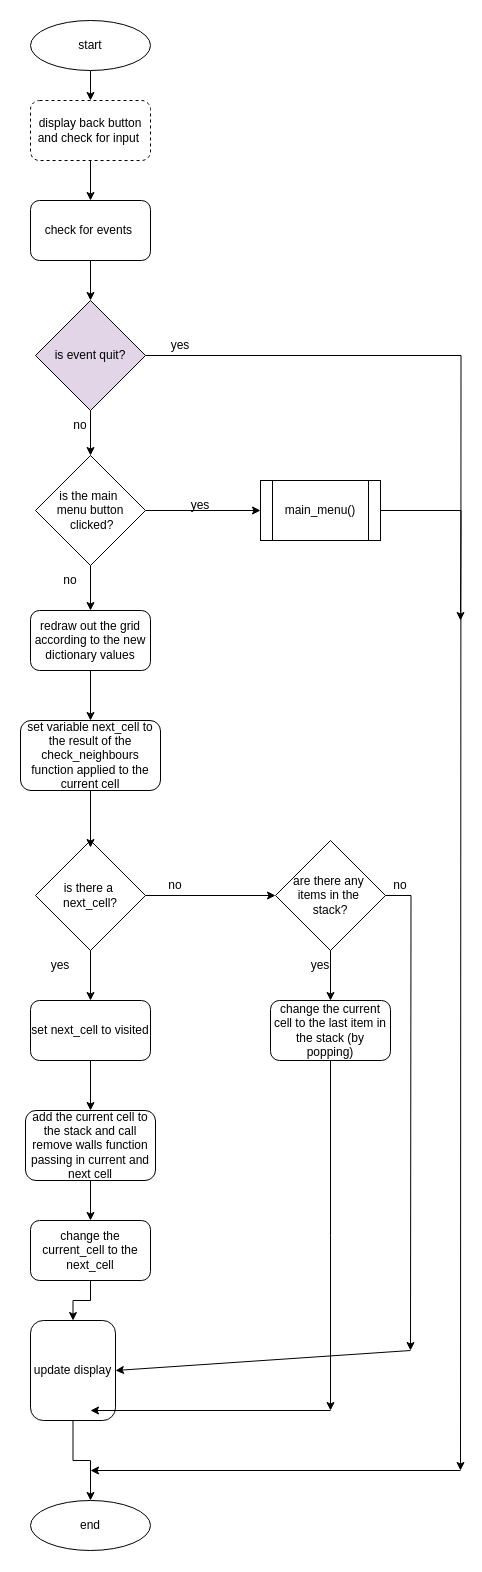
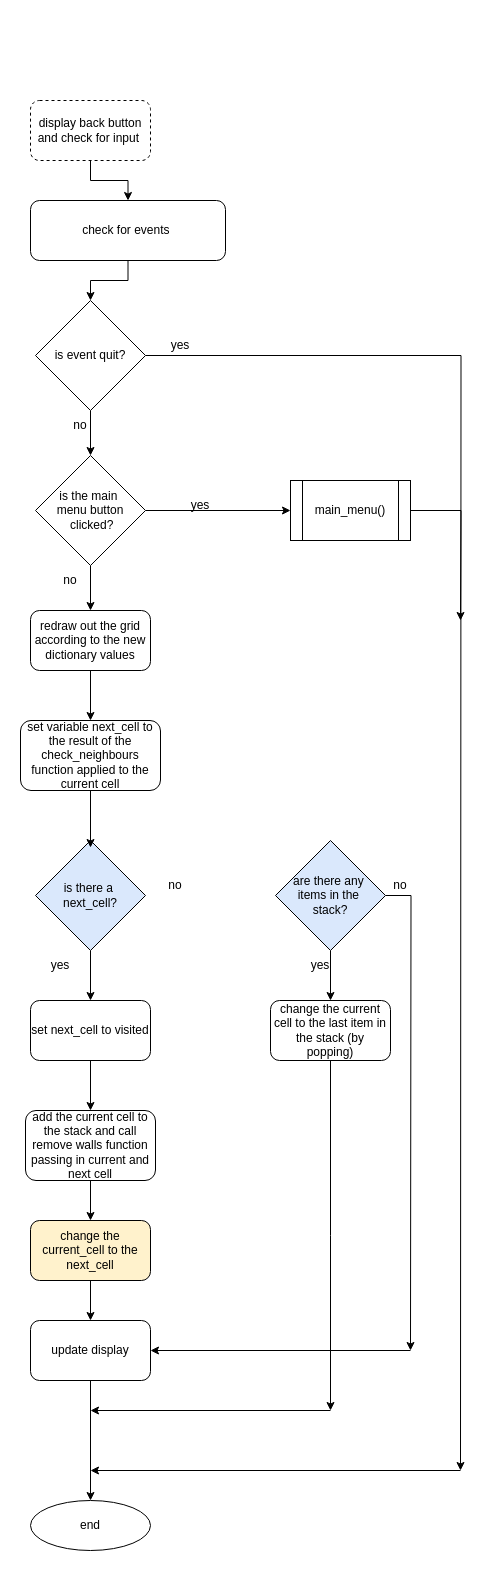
- <mxCell id="3" value="start" style="ellipse;whiteSpace=wrap;html=1;" parent="1" vertex="1"><mxGeometry x="30" y="20" width="120" height="50" as="geometry" /></mxCell>
- <mxCell id="2" style="edgeStyle=orthogonalEdgeStyle;rounded=0;orthogonalLoop=1;jettySize=auto;html=1;" edge="1" parent="1" source="3" target="11"><mxGeometry relative="1" as="geometry" /></mxCell>
- <mxCell id="13" value="check for events&amp;nbsp;" style="rounded=1;whiteSpace=wrap;html=1;" vertex="1" parent="1"><mxGeometry x="30" y="200" width="120" height="60" as="geometry" /></mxCell>
+ <mxCell id="13" value="check for events&amp;nbsp;" style="rounded=1;whiteSpace=wrap;html=1;" vertex="1" parent="1"><mxGeometry x="30" y="200" width="195" height="60" as="geometry" /></mxCell>
- <mxCell id="16" value="is event quit?" style="rhombus;whiteSpace=wrap;html=1;fillColor=#e1d5e7;" vertex="1" parent="1"><mxGeometry x="35" y="300" width="110" height="110" as="geometry" /></mxCell>
+ <mxCell id="16" value="is event quit?" style="rhombus;whiteSpace=wrap;html=1;" vertex="1" parent="1"><mxGeometry x="35" y="300" width="110" height="110" as="geometry" /></mxCell>
- <mxCell id="39" value="main_menu()" style="shape=process;whiteSpace=wrap;html=1;backgroundOutline=1;" vertex="1" parent="1"><mxGeometry x="260" y="480" width="120" height="60" as="geometry" /></mxCell>
+ <mxCell id="39" value="main_menu()" style="shape=process;whiteSpace=wrap;html=1;backgroundOutline=1;" vertex="1" parent="1"><mxGeometry x="290" y="480" width="120" height="60" as="geometry" /></mxCell>
- <mxCell id="7" value="is there a&amp;nbsp;&lt;div&gt;next_cell?&lt;/div&gt;" style="rhombus;whiteSpace=wrap;html=1;" parent="1" vertex="1"><mxGeometry x="35" y="840" width="110" height="110" as="geometry" /></mxCell>
+ <mxCell id="7" value="is there a&amp;nbsp;&lt;div&gt;next_cell?&lt;/div&gt;" style="rhombus;whiteSpace=wrap;html=1;fillColor=#dae8fc;" parent="1" vertex="1"><mxGeometry x="35" y="840" width="110" height="110" as="geometry" /></mxCell>
- <mxCell id="6" style="edgeStyle=orthogonalEdgeStyle;rounded=0;orthogonalLoop=1;jettySize=auto;html=1;exitX=1;exitY=0.5;exitDx=0;exitDy=0;entryX=0;entryY=0.5;entryDx=0;entryDy=0;" edge="1" parent="1" source="7" target="30"><mxGeometry relative="1" as="geometry" /></mxCell>
- <mxCell id="30" value="are there any&amp;nbsp;&lt;div&gt;items in the&amp;nbsp;&lt;/div&gt;&lt;div&gt;stack?&lt;/div&gt;" style="rhombus;whiteSpace=wrap;html=1;" vertex="1" parent="1"><mxGeometry x="275" y="840" width="110" height="110" as="geometry" /></mxCell>
+ <mxCell id="30" value="are there any&amp;nbsp;&lt;div&gt;items in the&amp;nbsp;&lt;/div&gt;&lt;div&gt;stack?&lt;/div&gt;" style="rhombus;whiteSpace=wrap;html=1;fillColor=#dae8fc;" vertex="1" parent="1"><mxGeometry x="275" y="840" width="110" height="110" as="geometry" /></mxCell>
- <mxCell id="27" value="change the current_cell to the next_cell" style="rounded=1;whiteSpace=wrap;html=1;" vertex="1" parent="1"><mxGeometry x="30" y="1220" width="120" height="60" as="geometry" /></mxCell>
+ <mxCell id="27" value="change the current_cell to the next_cell" style="rounded=1;whiteSpace=wrap;html=1;fillColor=#fff2cc;" vertex="1" parent="1"><mxGeometry x="30" y="1220" width="120" height="60" as="geometry" /></mxCell>
- <mxCell id="35" value="update display" style="rounded=1;whiteSpace=wrap;html=1;" vertex="1" parent="1"><mxGeometry x="30" y="1320" width="85" height="100" as="geometry" /></mxCell>
+ <mxCell id="35" value="update display" style="rounded=1;whiteSpace=wrap;html=1;" vertex="1" parent="1"><mxGeometry x="30" y="1320" width="120" height="60" as="geometry" /></mxCell>
